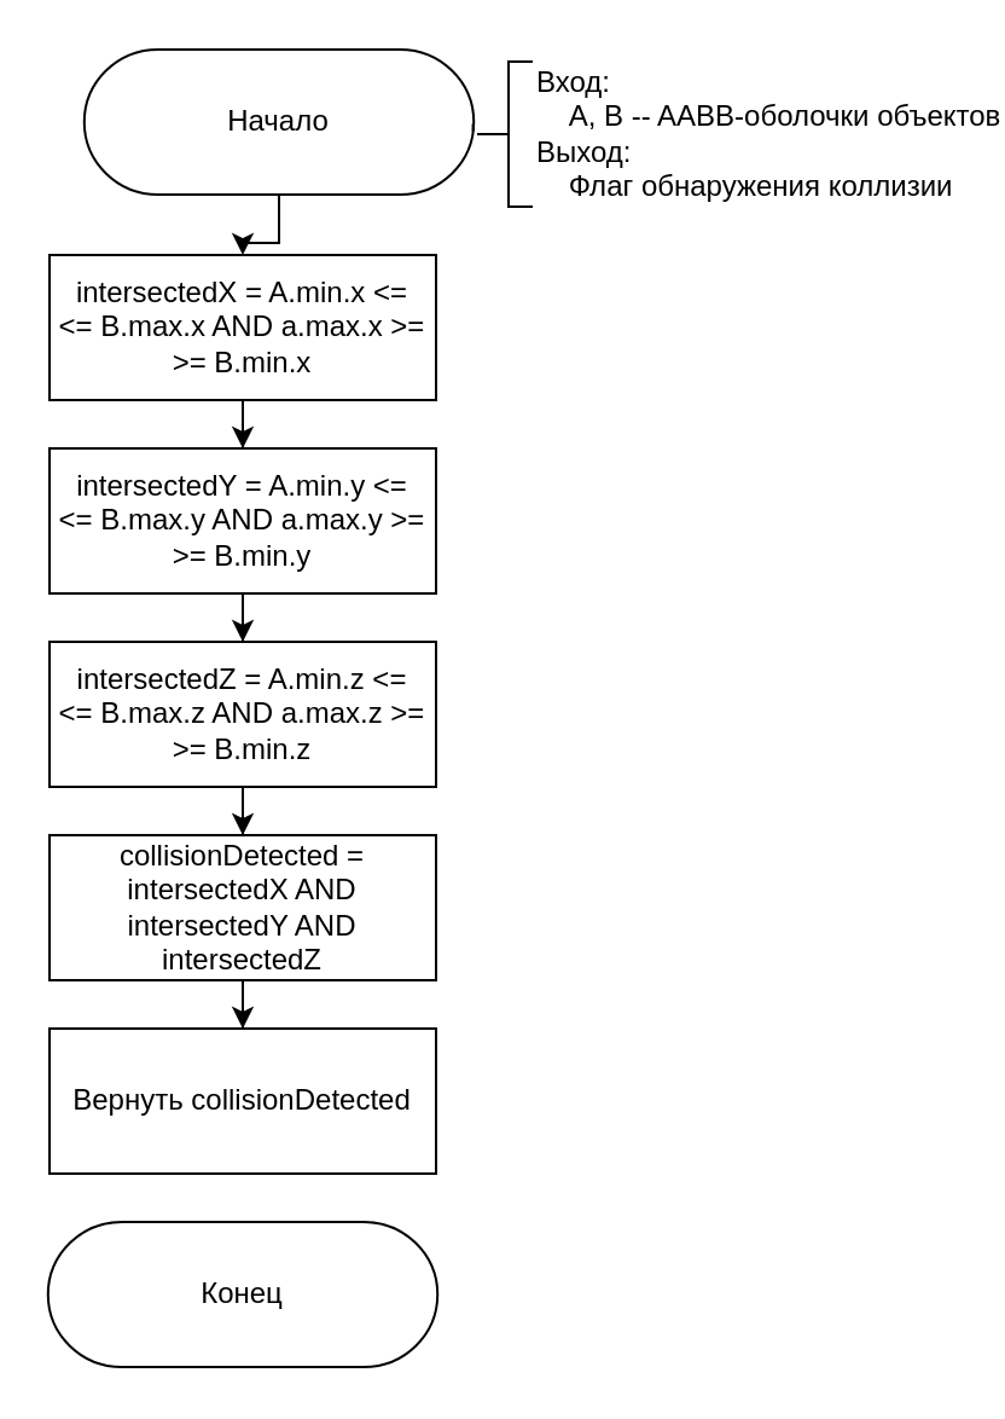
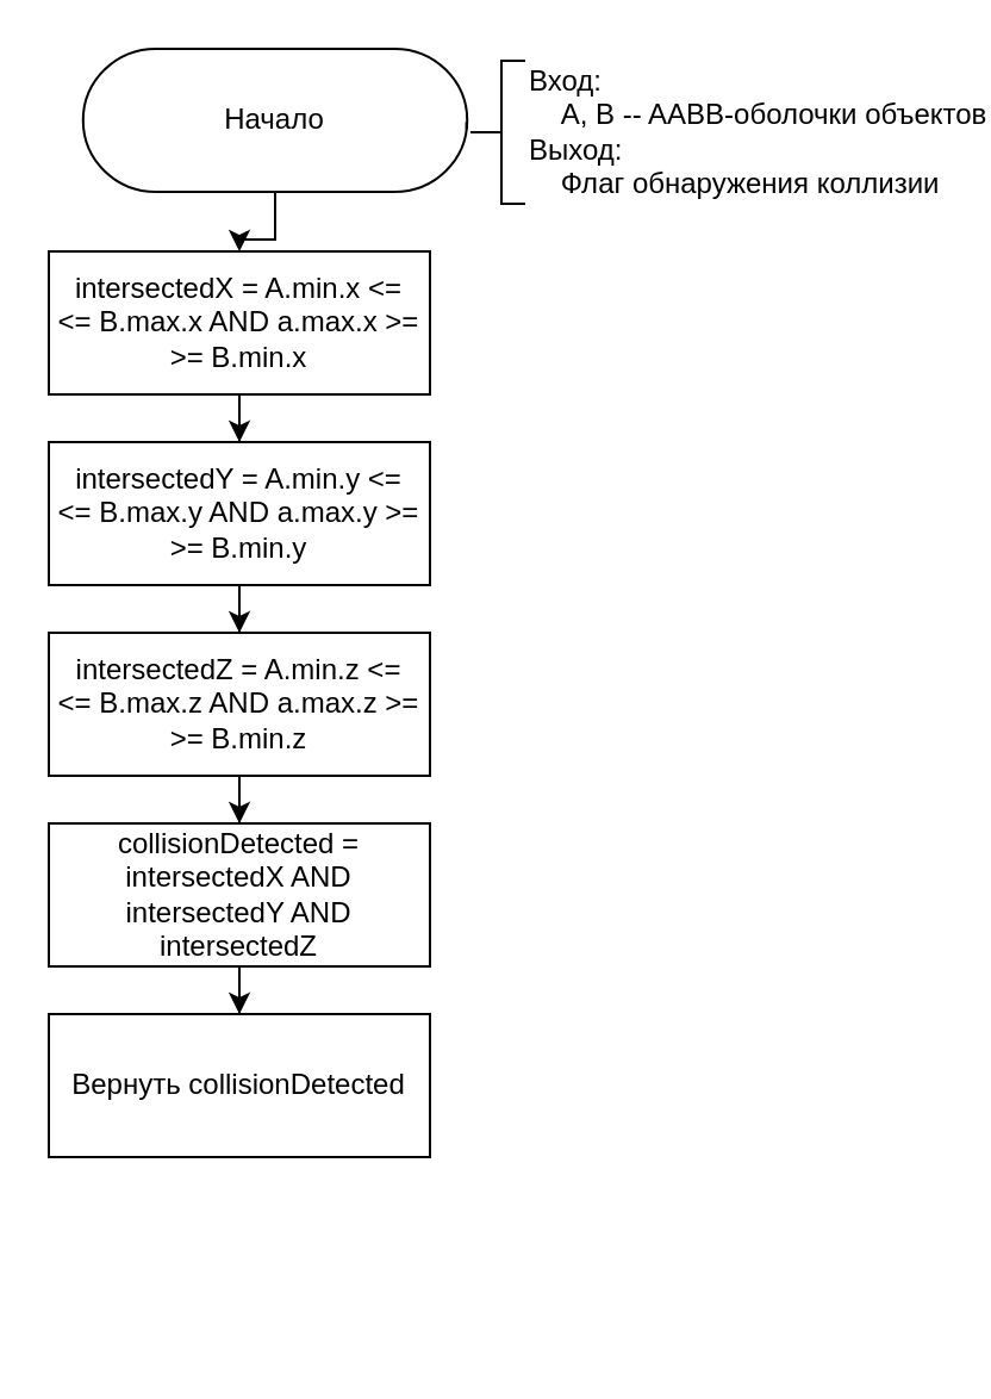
- <mxCell id="13" value="Конец" style="html=1;shape=stencil(xVVNb4MwDP01HJmAaFV7nFh37GWTdnapgaghQU7Wj3+/0IAGAzqayyQO+D3yXuzYJGCpLqHGIIkkVBiw1yBJPpAqLsEosoFlSgevIheeXbhZuxB0jZlx2AmIw16gY7QhdcQzP5hWgcsSiZuGZdsgerHfNA9LMyWlFeFK6gHT460YcGnXRhcnFj09O5trG7uotg4VGqQB+pPczgFB8ubtFC9zevdwGmbU+f7l9Pm4U+zntPWpXvzbLF5YwZ1HYhN2683CA/Oy69Qfz86rmCO7xdnN2LHUInMDyNI9ZMeC1Jc8TG6yhma4R0RHV+qEs+19L/1OQHDZE+j+OY8oAGX2hVoF1q6h6zC+hHDhOiRloKnCQF8AFRhanTAXUAwofUase3B79NPbXXlkHHko/GPGHiecCaXxzhhYfNRkN3SmM1maK8I7LZtzIdzVNDcNI4Eb6i7KG/AN);whiteSpace=wrap;" vertex="1" parent="1"><mxGeometry x="50" y="505" width="100" height="60" as="geometry" /></mxCell>
